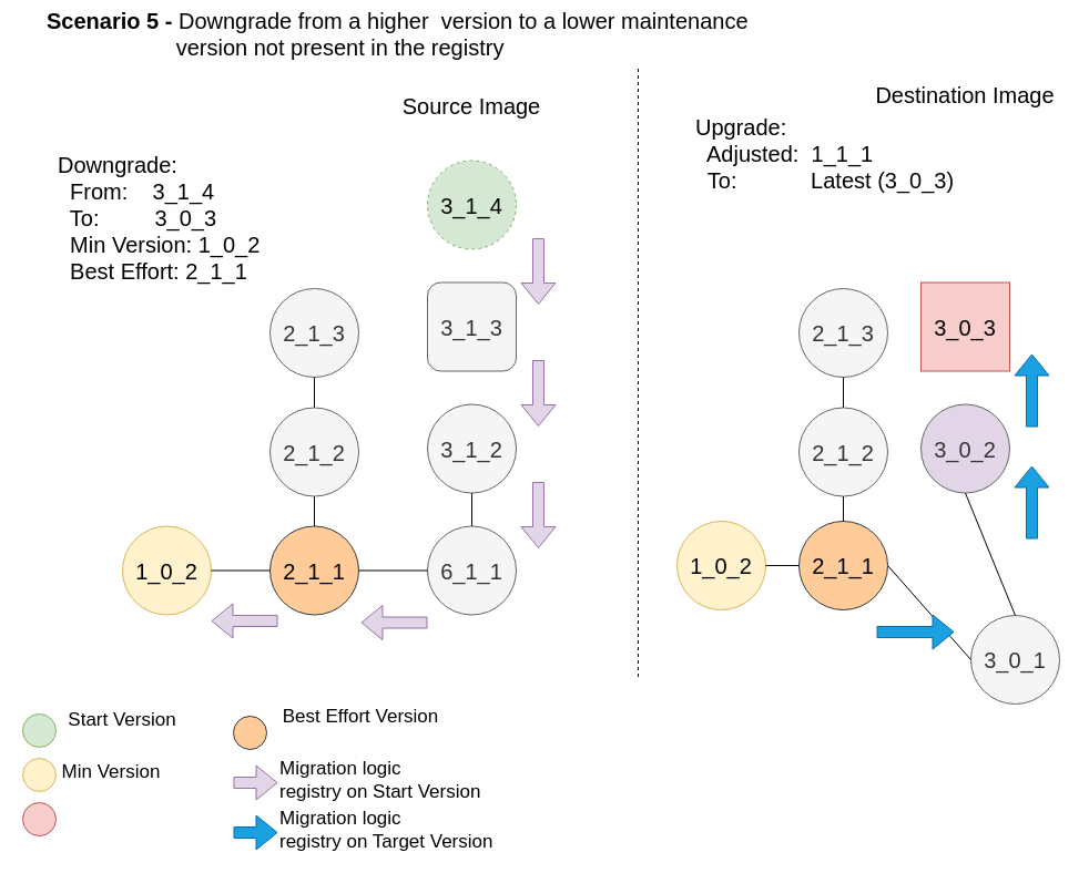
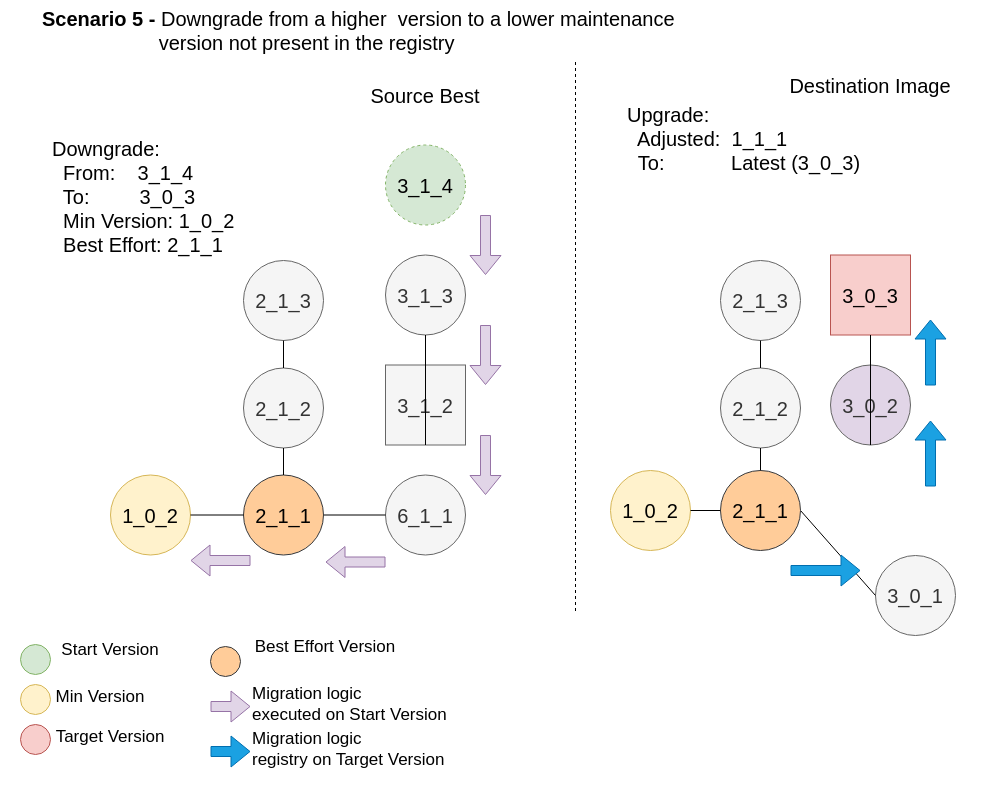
- <mxCell id="21" value="&lt;font style=&quot;font-size: 20px&quot;&gt;Source Image&lt;/font&gt;" style="text;html=1;strokeColor=none;fillColor=none;align=center;verticalAlign=middle;whiteSpace=wrap;rounded=0;" parent="1" vertex="1"><mxGeometry x="335" y="84.5" width="180" height="20" as="geometry" /></mxCell>
+ <mxCell id="21" value="&lt;font style=&quot;font-size: 20px&quot;&gt;Source Best&lt;/font&gt;" style="text;html=1;strokeColor=none;fillColor=none;align=center;verticalAlign=middle;whiteSpace=wrap;rounded=0;" parent="1" vertex="1"><mxGeometry x="335" y="84.5" width="180" height="20" as="geometry" /></mxCell>
- <mxCell id="5" value="&lt;font style=&quot;font-size: 20px&quot;&gt;3_1_3&lt;/font&gt;" style="whiteSpace=wrap;html=1;aspect=fixed;shadow=0;fillColor=#f5f5f5;strokeColor=#666666;fontColor=#333333;rounded=1;" parent="1" vertex="1"><mxGeometry x="385" y="254.5" width="80" height="80" as="geometry" /></mxCell>
+ <mxCell id="5" value="&lt;font style=&quot;font-size: 20px&quot;&gt;3_1_3&lt;/font&gt;" style="ellipse;whiteSpace=wrap;html=1;aspect=fixed;shadow=0;fillColor=#f5f5f5;strokeColor=#666666;fontColor=#333333;" parent="1" vertex="1"><mxGeometry x="385" y="254.5" width="80" height="80" as="geometry" /></mxCell>
- <mxCell id="4" value="&lt;font style=&quot;font-size: 20px&quot;&gt;3_1_2&lt;/font&gt;" style="ellipse;whiteSpace=wrap;html=1;aspect=fixed;shadow=0;fillColor=#f5f5f5;strokeColor=#666666;fontColor=#333333;" parent="1" vertex="1"><mxGeometry x="385" y="364.5" width="80" height="80" as="geometry" /></mxCell>
+ <mxCell id="4" value="&lt;font style=&quot;font-size: 20px&quot;&gt;3_1_2&lt;/font&gt;" style="whiteSpace=wrap;html=1;aspect=fixed;shadow=0;fillColor=#f5f5f5;strokeColor=#666666;fontColor=#333333;rounded=0;" parent="1" vertex="1"><mxGeometry x="385" y="364.5" width="80" height="80" as="geometry" /></mxCell>
- <mxCell id="8" value="" style="endArrow=none;html=1;entryX=0.5;entryY=0;entryDx=0;entryDy=0;exitX=0.5;exitY=1;exitDx=0;exitDy=0;" parent="1" source="4" target="3" edge="1"><mxGeometry width="50" height="50" relative="1" as="geometry"><mxPoint x="305" y="614.5" as="sourcePoint" /><mxPoint x="355" y="614.5" as="targetPoint" /></mxGeometry></mxCell>
+ <mxCell id="8" value="" style="endArrow=none;html=1;exitX=0.5;exitY=1;exitDx=0;exitDy=0;" parent="1" source="4" target="5" edge="1"><mxGeometry width="50" height="50" relative="1" as="geometry"><mxPoint x="305" y="614.5" as="sourcePoint" /><mxPoint x="355" y="614.5" as="targetPoint" /></mxGeometry></mxCell>
- <mxCell id="19" value="" style="endArrow=none;html=1;entryX=0.5;entryY=0;entryDx=0;entryDy=0;exitX=0.5;exitY=1;exitDx=0;exitDy=0;" parent="1" source="16" target="15" edge="1"><mxGeometry width="50" height="50" relative="1" as="geometry"><mxPoint x="870" y="454.5" as="sourcePoint" /><mxPoint x="920" y="454.5" as="targetPoint" /></mxGeometry></mxCell>
+ <mxCell id="19" value="" style="endArrow=none;html=1;exitX=0.5;exitY=1;exitDx=0;exitDy=0;" parent="1" source="16" target="17" edge="1"><mxGeometry width="50" height="50" relative="1" as="geometry"><mxPoint x="870" y="454.5" as="sourcePoint" /><mxPoint x="920" y="454.5" as="targetPoint" /></mxGeometry></mxCell>
- <mxCell id="33" value="Migration logic &lt;br&gt;registry on Start Version" style="text;html=1;strokeColor=none;fillColor=none;align=left;verticalAlign=middle;whiteSpace=wrap;rounded=0;fontSize=17;" parent="1" vertex="1"><mxGeometry x="250" y="686" width="310" height="35" as="geometry" /></mxCell>
+ <mxCell id="33" value="Migration logic &lt;br&gt;executed on Start Version" style="text;html=1;strokeColor=none;fillColor=none;align=left;verticalAlign=middle;whiteSpace=wrap;rounded=0;fontSize=17;" parent="1" vertex="1"><mxGeometry x="250" y="686" width="310" height="35" as="geometry" /></mxCell>
+ <mxCell id="31" value="Target Version" style="text;html=1;strokeColor=none;fillColor=none;align=center;verticalAlign=middle;whiteSpace=wrap;rounded=0;fontSize=17;" parent="1" vertex="1"><mxGeometry x="50" y="719" width="120" height="35" as="geometry" /></mxCell>
